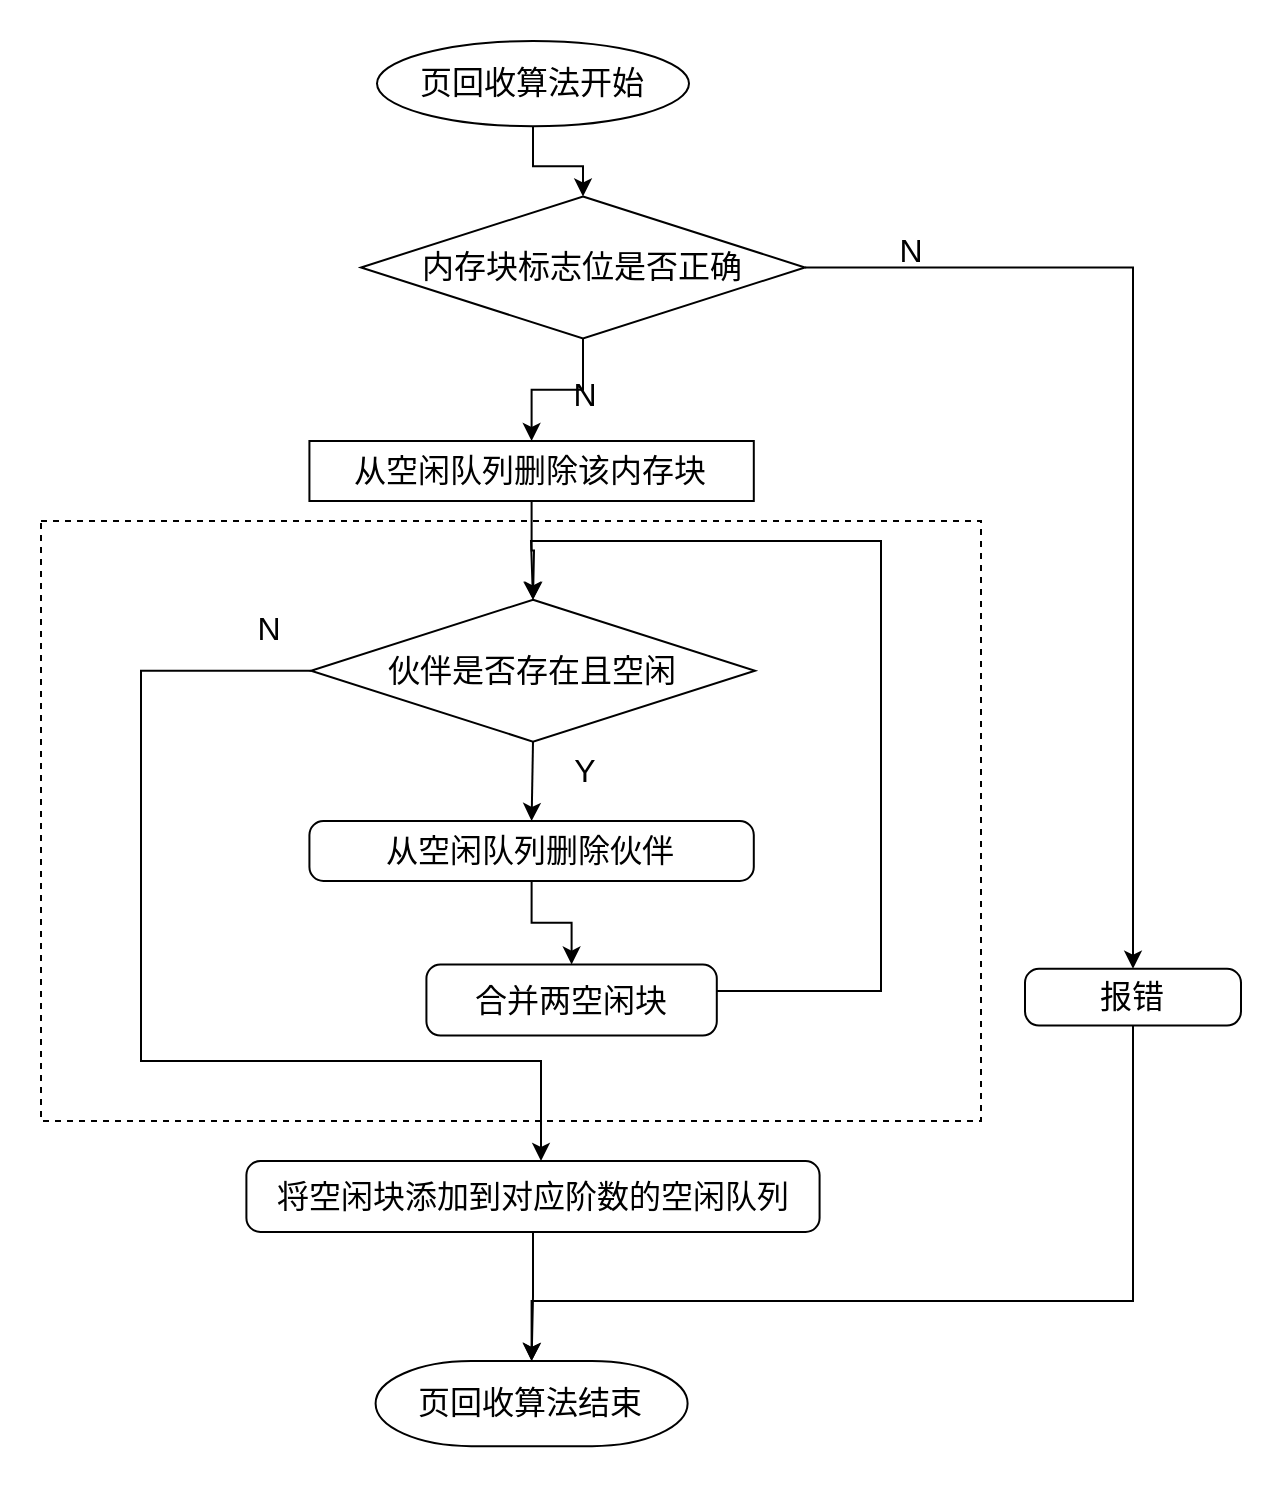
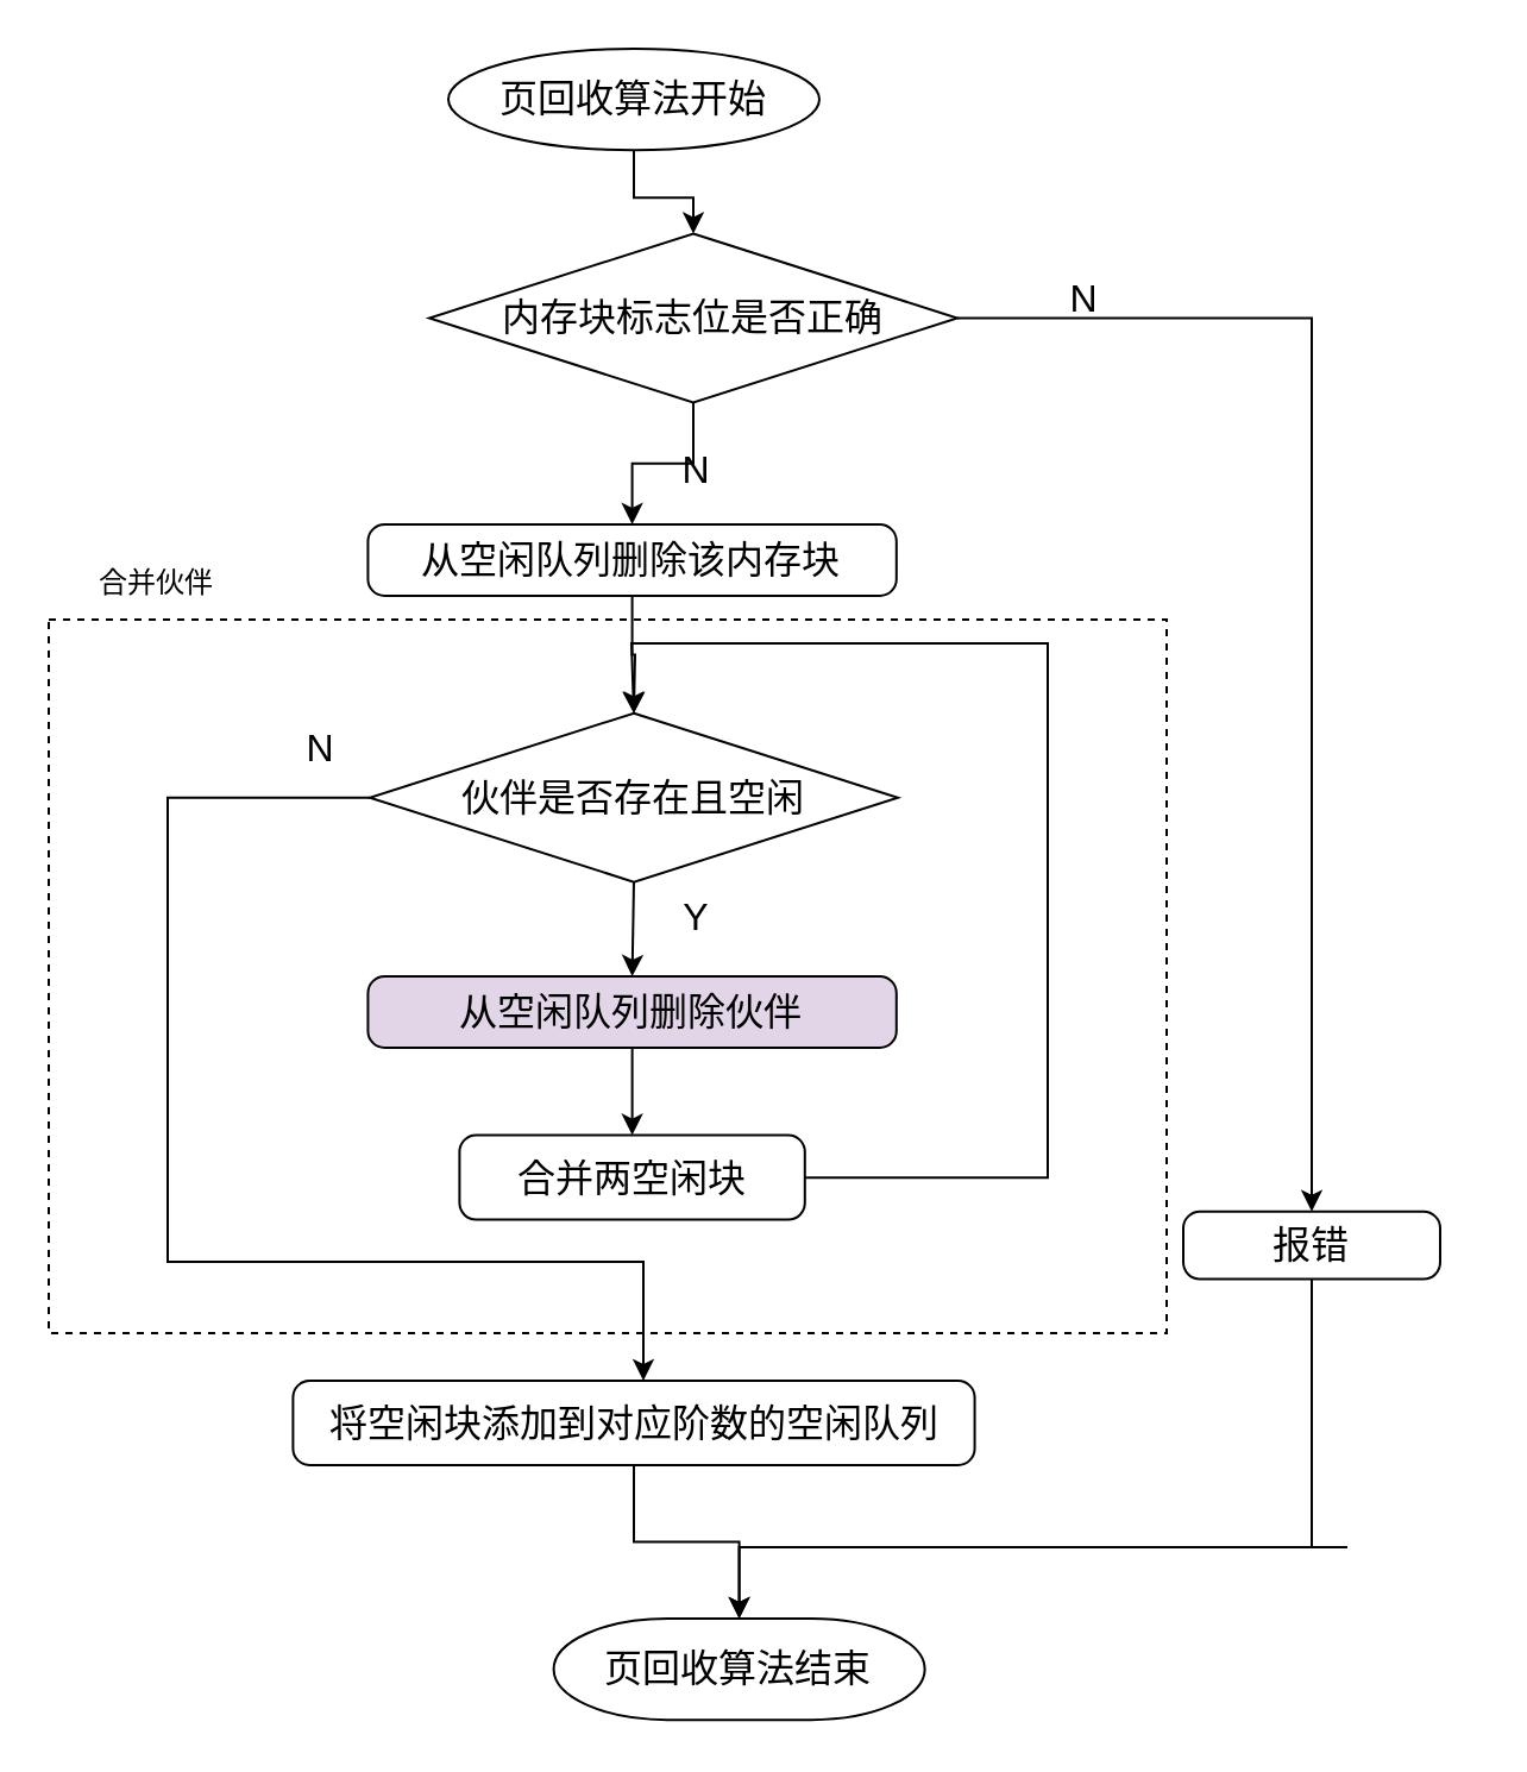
- <mxCell id="12" value="从空闲队列删除该内存块" style="whiteSpace=wrap;html=1;absoluteArcSize=1;arcSize=14;strokeWidth=1;fontSize=16;container=0;rounded=0;" vertex="1" parent="1"><mxGeometry x="154.21" y="220" width="222.19" height="30" as="geometry" /></mxCell>
+ <mxCell id="12" value="从空闲队列删除该内存块" style="rounded=1;whiteSpace=wrap;html=1;absoluteArcSize=1;arcSize=14;strokeWidth=1;fontSize=16;container=0;" vertex="1" parent="1"><mxGeometry x="154.21" y="220" width="222.19" height="30" as="geometry" /></mxCell>
+ <mxCell id="26" value="合并伙伴" style="text;html=1;align=center;verticalAlign=middle;resizable=0;points=[];autosize=1;strokeColor=none;fillColor=none;" vertex="1" parent="1"><mxGeometry x="30" y="230" width="70" height="30" as="geometry" /></mxCell>
- <mxCell id="21" value="从空闲队列删除伙伴" style="rounded=1;whiteSpace=wrap;html=1;absoluteArcSize=1;arcSize=14;strokeWidth=1;fontSize=16;container=0;" vertex="1" parent="1"><mxGeometry x="154.21" y="410" width="222.19" height="30" as="geometry" /></mxCell>
+ <mxCell id="21" value="从空闲队列删除伙伴" style="rounded=1;whiteSpace=wrap;html=1;absoluteArcSize=1;arcSize=14;strokeWidth=1;fontSize=16;container=0;fillColor=#e1d5e7;" vertex="1" parent="1"><mxGeometry x="154.21" y="410" width="222.19" height="30" as="geometry" /></mxCell>
- <mxCell id="9" value="报错" style="rounded=1;whiteSpace=wrap;html=1;absoluteArcSize=1;arcSize=14;strokeWidth=1;fontSize=16;container=0;" vertex="1" parent="1"><mxGeometry x="512" y="483.871" width="108.0" height="28.387" as="geometry" /></mxCell>
+ <mxCell id="9" value="报错" style="rounded=1;whiteSpace=wrap;html=1;absoluteArcSize=1;arcSize=14;strokeWidth=1;fontSize=16;container=0;" vertex="1" parent="1"><mxGeometry x="497" y="508.871" width="108.0" height="28.387" as="geometry" /></mxCell>
- <mxCell id="19" value="合并两空闲块" style="rounded=1;whiteSpace=wrap;html=1;absoluteArcSize=1;arcSize=14;strokeWidth=1;fontSize=16;container=0;" vertex="1" parent="1"><mxGeometry x="212.71" y="481.78" width="145.19" height="35.48" as="geometry" /></mxCell>
+ <mxCell id="19" value="合并两空闲块" style="rounded=1;whiteSpace=wrap;html=1;absoluteArcSize=1;arcSize=14;strokeWidth=1;fontSize=16;container=0;" vertex="1" parent="1"><mxGeometry x="192.71" y="476.78" width="145.19" height="35.48" as="geometry" /></mxCell>
- <mxCell id="7" value="页回收算法结束" style="strokeWidth=1;html=1;shape=mxgraph.flowchart.terminator;whiteSpace=wrap;fontSize=16;container=0;" vertex="1" parent="1"><mxGeometry x="187.302" y="679.999" width="156.0" height="42.581" as="geometry" /></mxCell>
+ <mxCell id="7" value="页回收算法结束" style="strokeWidth=1;html=1;shape=mxgraph.flowchart.terminator;whiteSpace=wrap;fontSize=16;container=0;" vertex="1" parent="1"><mxGeometry x="232.302" y="679.999" width="156.0" height="42.581" as="geometry" /></mxCell>
